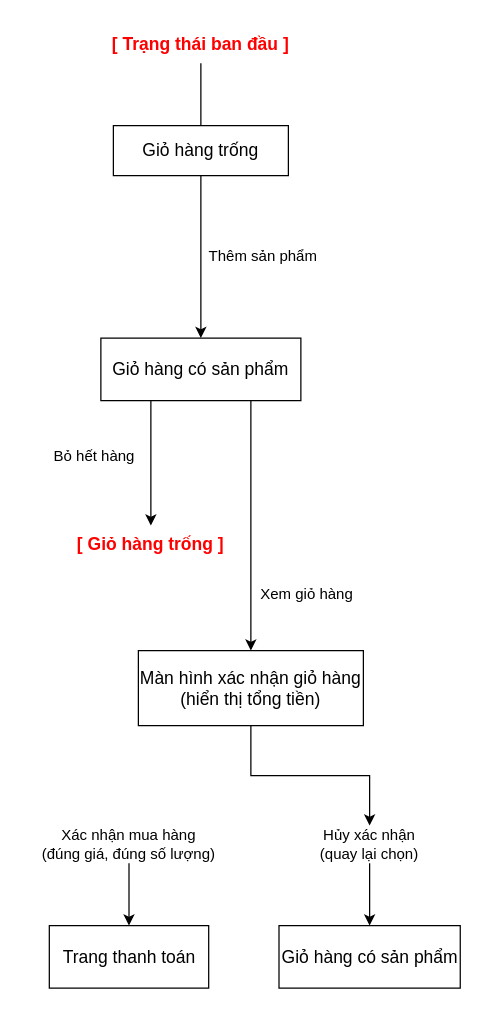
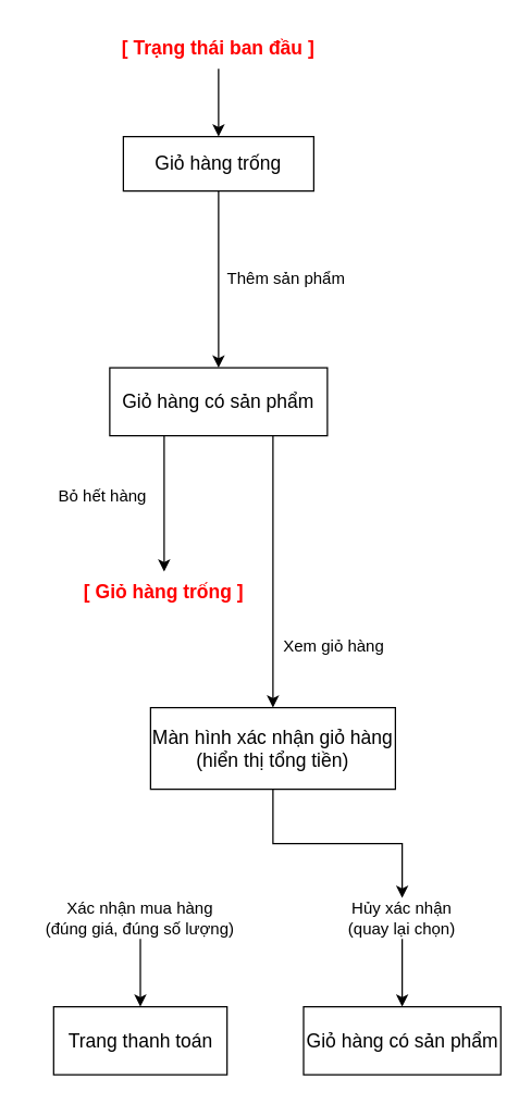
- <mxCell id="2" style="rounded=0;orthogonalLoop=1;jettySize=auto;html=1;endArrow=none;" edge="1" parent="1" source="3" target="5"><mxGeometry relative="1" as="geometry" /></mxCell>
+ <mxCell id="2" style="rounded=0;orthogonalLoop=1;jettySize=auto;html=1;" edge="1" parent="1" source="3" target="5"><mxGeometry relative="1" as="geometry" /></mxCell>
